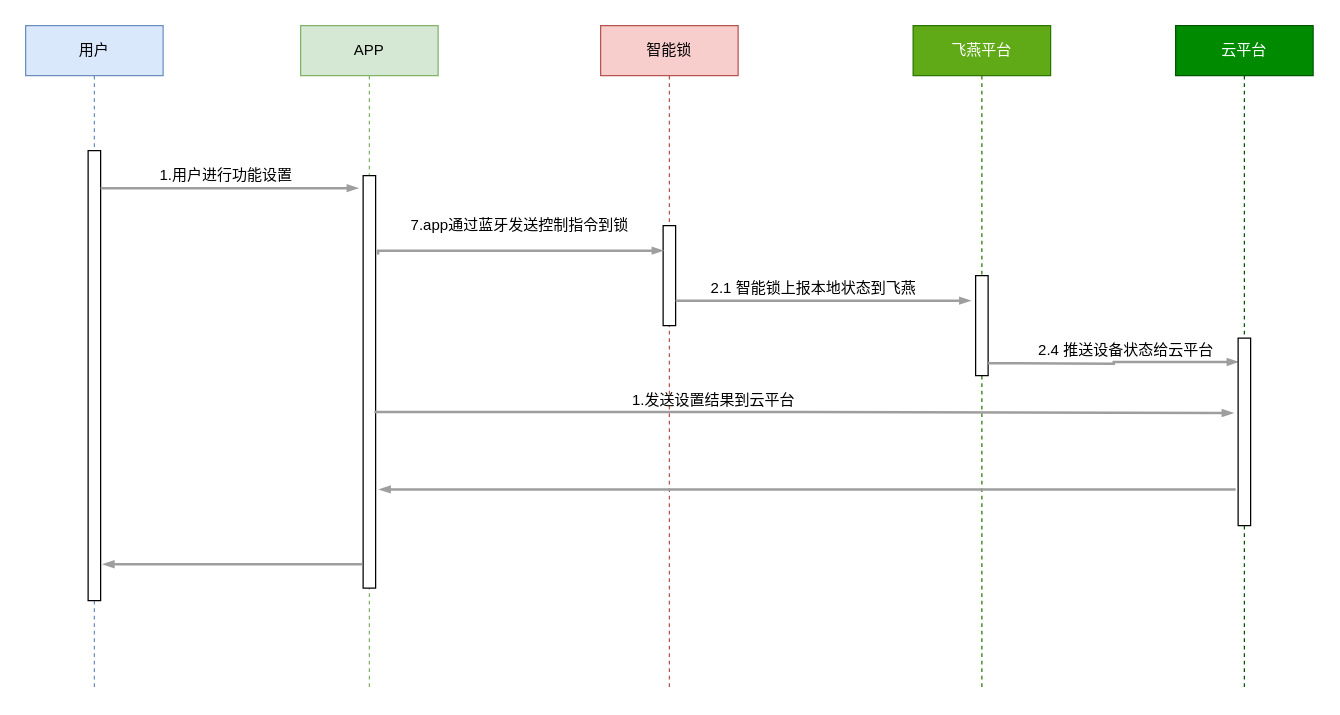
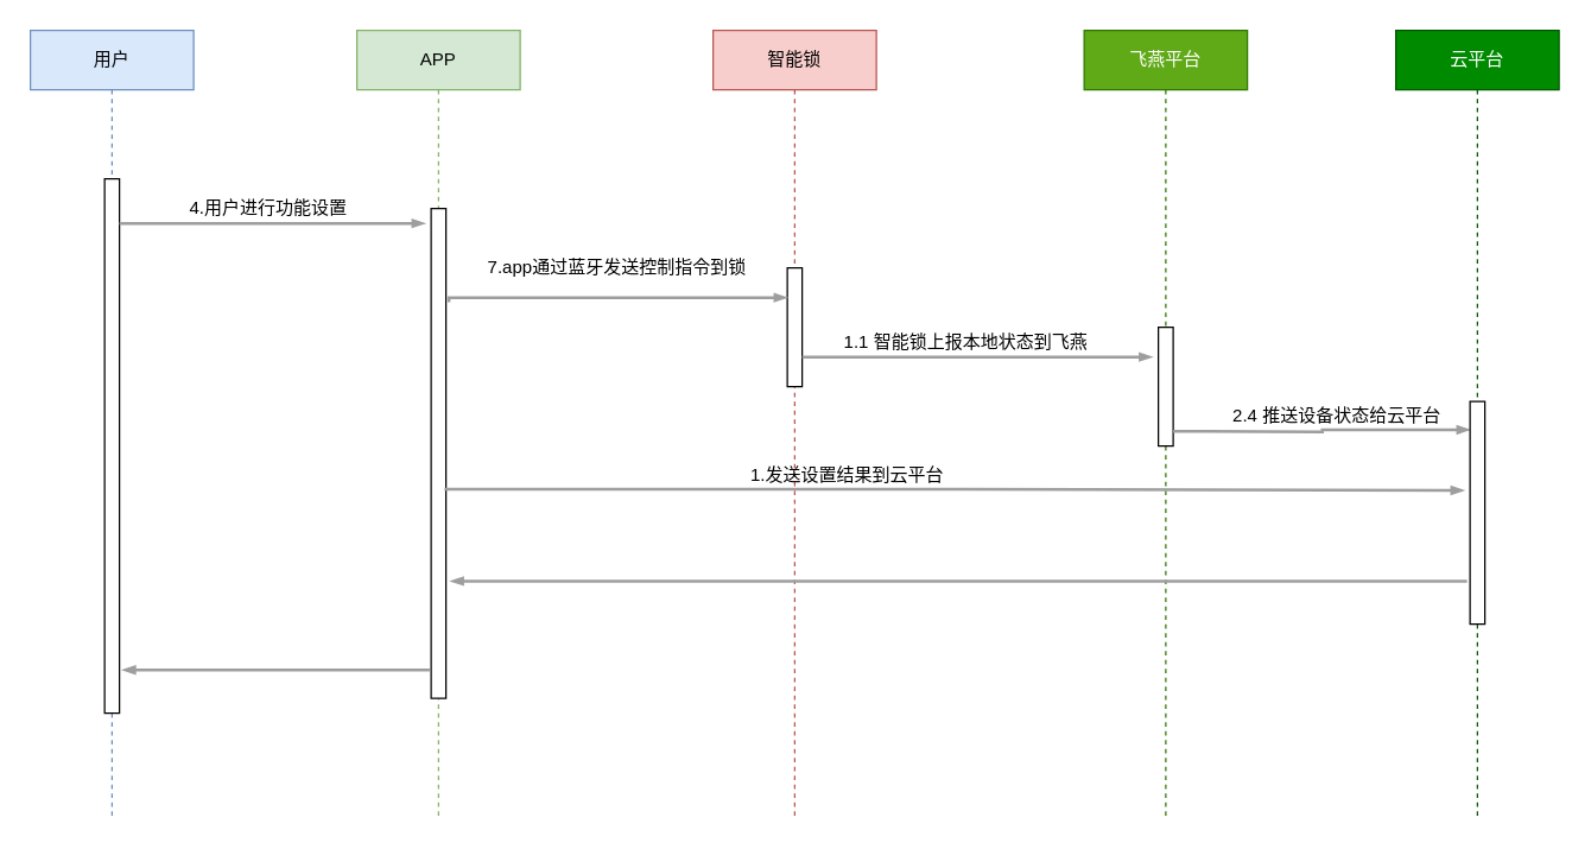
- <mxCell id="15" value="1.用户进行功能设置" style="text;html=1;align=center;verticalAlign=middle;resizable=0;points=[];autosize=1;strokeColor=none;fillColor=none;" vertex="1" parent="1"><mxGeometry x="120" y="130" width="120" height="20" as="geometry" /></mxCell>
+ <mxCell id="15" value="4.用户进行功能设置" style="text;html=1;align=center;verticalAlign=middle;resizable=0;points=[];autosize=1;strokeColor=none;fillColor=none;" vertex="1" parent="1"><mxGeometry x="120" y="130" width="120" height="20" as="geometry" /></mxCell>
- <mxCell id="18" value="2.1 智能锁上报本地状态到飞燕" style="text;html=1;align=center;verticalAlign=middle;resizable=0;points=[];autosize=1;strokeColor=none;fillColor=none;" vertex="1" parent="1"><mxGeometry x="560" y="220" width="180" height="20" as="geometry" /></mxCell>
+ <mxCell id="18" value="1.1 智能锁上报本地状态到飞燕" style="text;html=1;align=center;verticalAlign=middle;resizable=0;points=[];autosize=1;strokeColor=none;fillColor=none;" vertex="1" parent="1"><mxGeometry x="560" y="220" width="180" height="20" as="geometry" /></mxCell>
